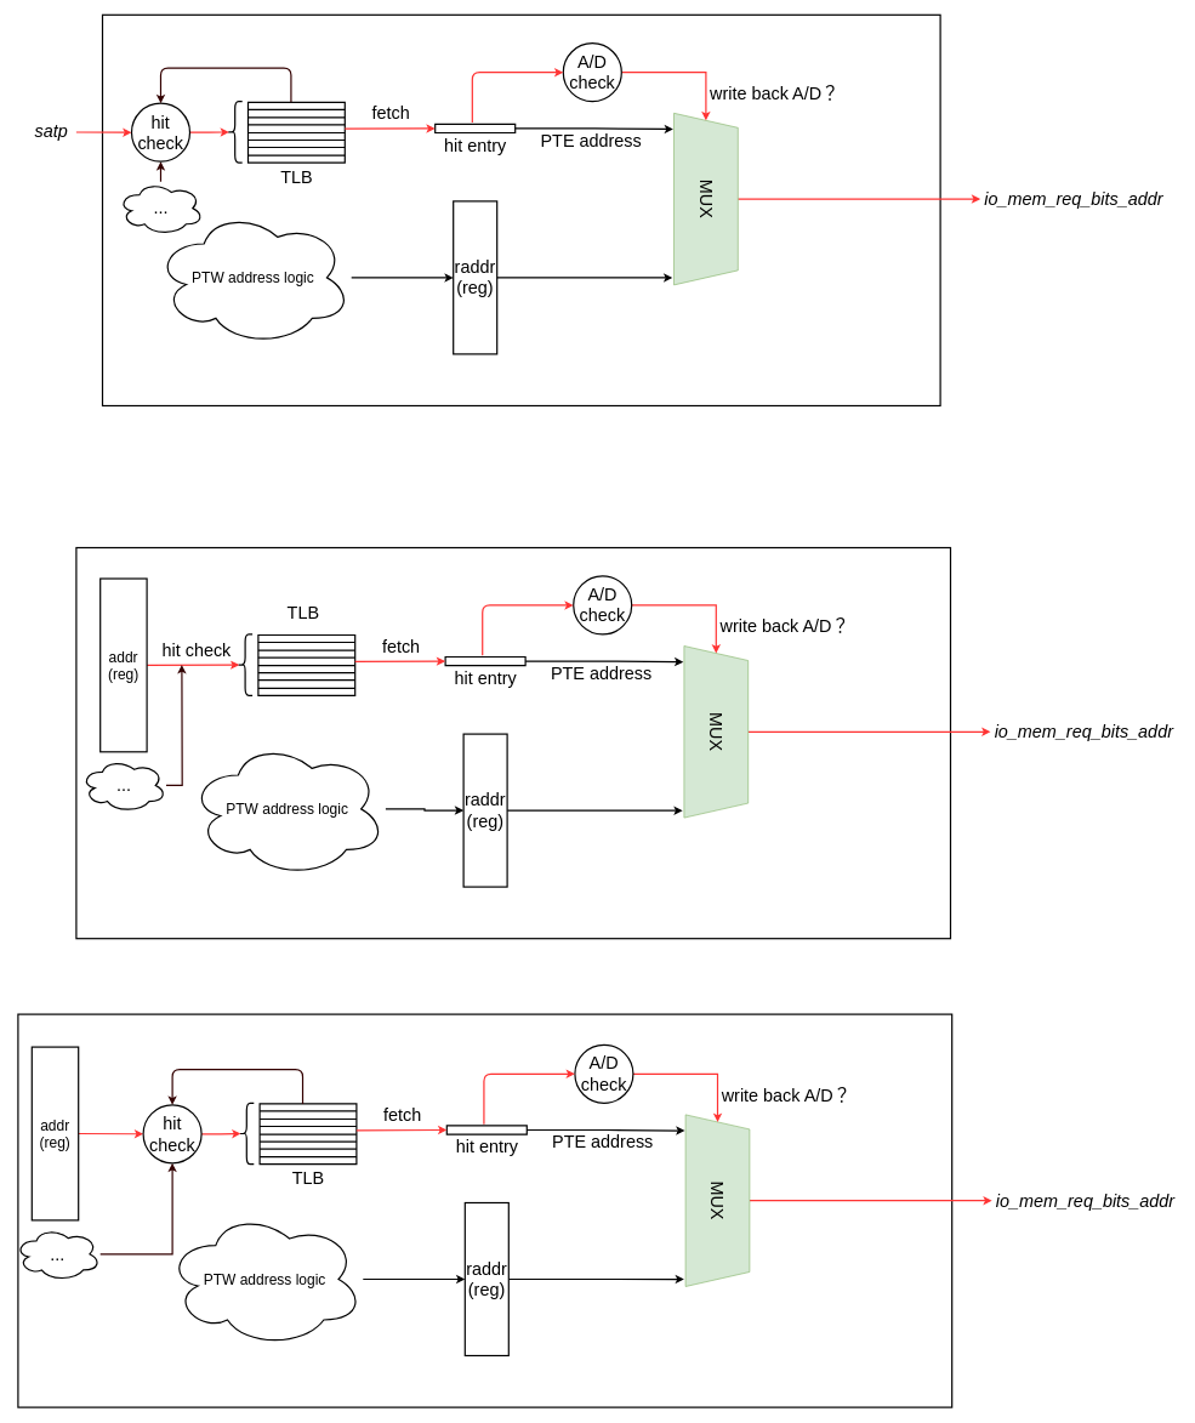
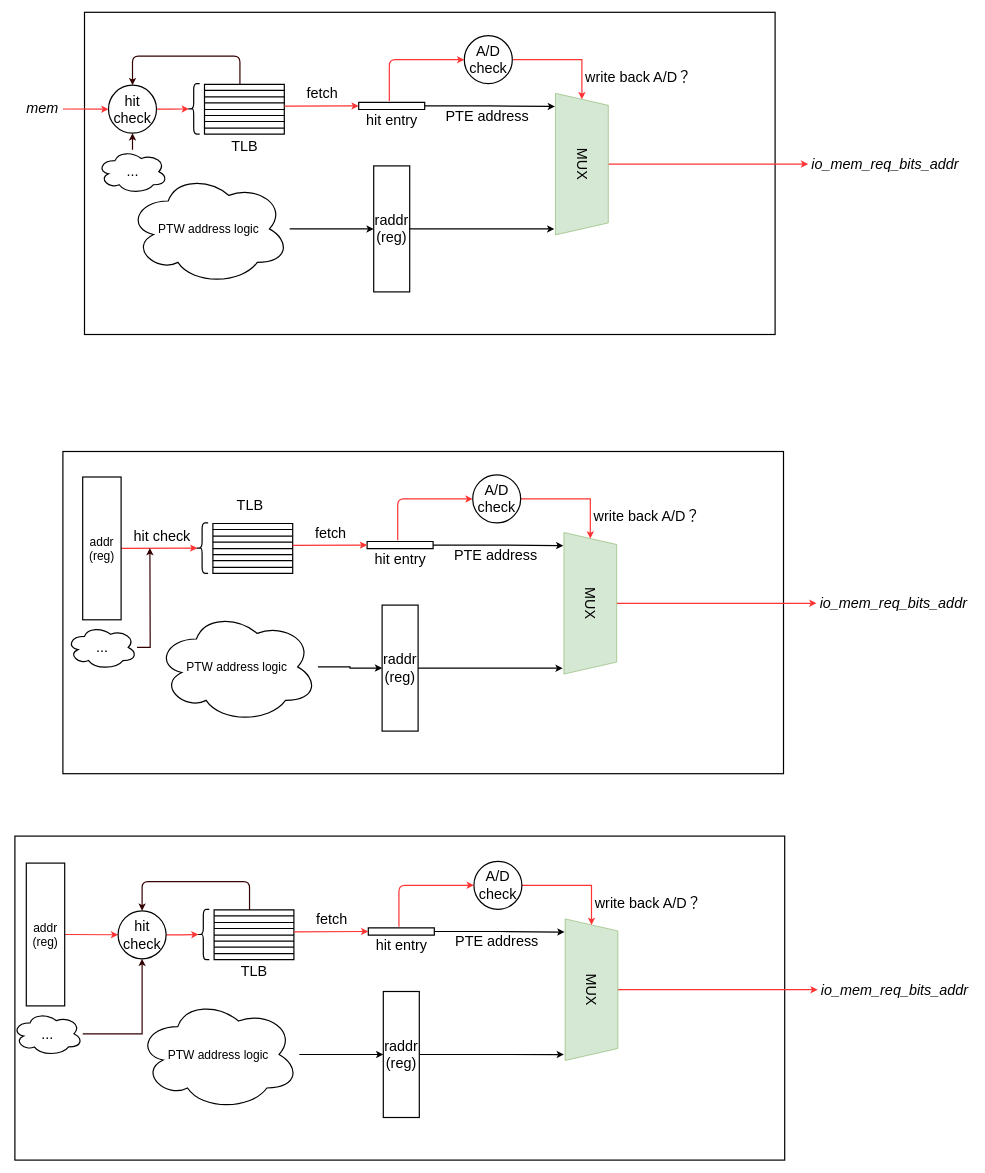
- <mxCell id="5" value="&lt;div class=&quot;lake-content&quot;&gt;&lt;i&gt;&lt;font style=&quot;font-size: 24px&quot;&gt;satp&lt;/font&gt;&lt;/i&gt;&lt;/div&gt;" style="text;whiteSpace=wrap;html=1;strokeWidth=2;align=center;" vertex="1" parent="1"><mxGeometry x="36" y="160" width="68" height="42" as="geometry" /></mxCell>
+ <mxCell id="5" value="&lt;div class=&quot;lake-content&quot;&gt;&lt;i&gt;&lt;font style=&quot;font-size: 24px&quot;&gt;mem&lt;/font&gt;&lt;/i&gt;&lt;/div&gt;" style="text;whiteSpace=wrap;html=1;strokeWidth=2;align=center;" vertex="1" parent="1"><mxGeometry x="36" y="160" width="68" height="42" as="geometry" /></mxCell>
